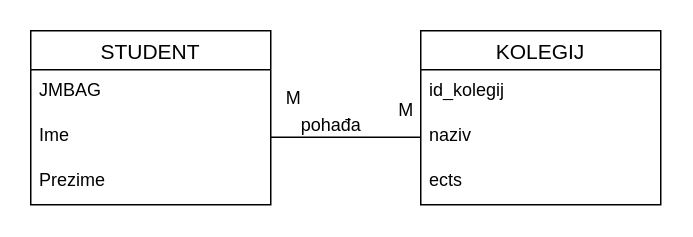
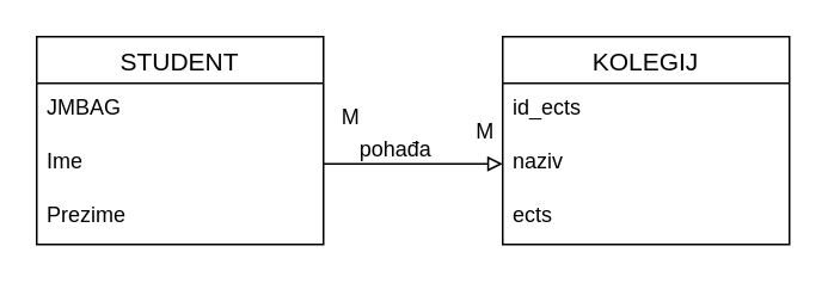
- <mxCell id="7" value="id_kolegij" style="text;strokeColor=none;fillColor=none;spacingLeft=4;spacingRight=4;overflow=hidden;rotatable=0;points=[[0,0.5],[1,0.5]];portConstraint=eastwest;fontSize=12;whiteSpace=wrap;html=1;" vertex="1" parent="6"><mxGeometry y="26" width="160" height="30" as="geometry" /></mxCell>
+ <mxCell id="7" value="id_ects" style="text;strokeColor=none;fillColor=none;spacingLeft=4;spacingRight=4;overflow=hidden;rotatable=0;points=[[0,0.5],[1,0.5]];portConstraint=eastwest;fontSize=12;whiteSpace=wrap;html=1;" vertex="1" parent="6"><mxGeometry y="26" width="160" height="30" as="geometry" /></mxCell>
- <mxCell id="10" style="edgeStyle=orthogonalEdgeStyle;rounded=0;orthogonalLoop=1;jettySize=auto;html=1;entryX=0;entryY=0.5;entryDx=0;entryDy=0;endArrow=none;endFill=0;" edge="1" parent="1" source="4" target="8"><mxGeometry relative="1" as="geometry" /></mxCell>
+ <mxCell id="10" style="edgeStyle=orthogonalEdgeStyle;rounded=0;orthogonalLoop=1;jettySize=auto;html=1;entryX=0;entryY=0.5;entryDx=0;entryDy=0;endArrow=block;endFill=0;" edge="1" parent="1" source="4" target="8"><mxGeometry relative="1" as="geometry" /></mxCell>
